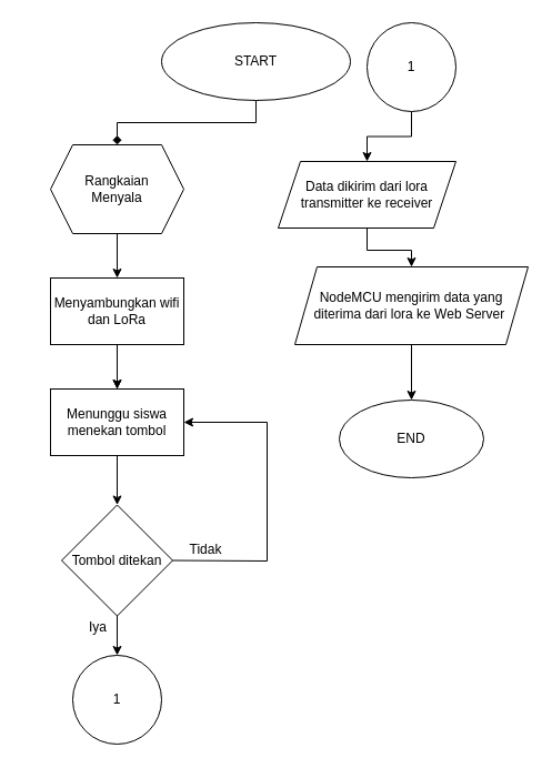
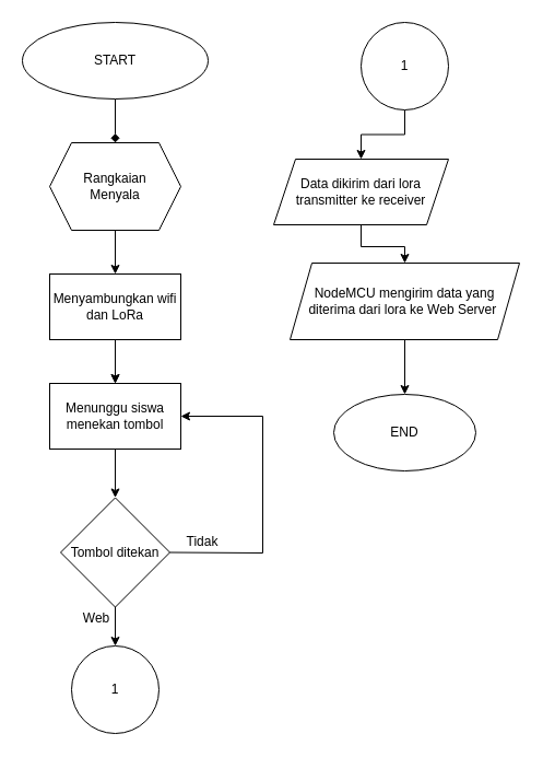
- <mxCell id="3" value="START" style="ellipse;whiteSpace=wrap;html=1;" vertex="1" parent="1"><mxGeometry x="145" y="20" width="170" height="70" as="geometry" /></mxCell>
+ <mxCell id="3" value="START" style="ellipse;whiteSpace=wrap;html=1;" vertex="1" parent="1"><mxGeometry x="20" y="20" width="170" height="70" as="geometry" /></mxCell>
- <mxCell id="16" value="Iya" style="text;html=1;strokeColor=none;fillColor=none;align=center;verticalAlign=middle;whiteSpace=wrap;rounded=0;" vertex="1" parent="1"><mxGeometry x="58" y="550" width="60" height="30" as="geometry" /></mxCell>
+ <mxCell id="16" value="Web" style="text;html=1;strokeColor=none;fillColor=none;align=center;verticalAlign=middle;whiteSpace=wrap;rounded=0;" vertex="1" parent="1"><mxGeometry x="58" y="550" width="60" height="30" as="geometry" /></mxCell>
